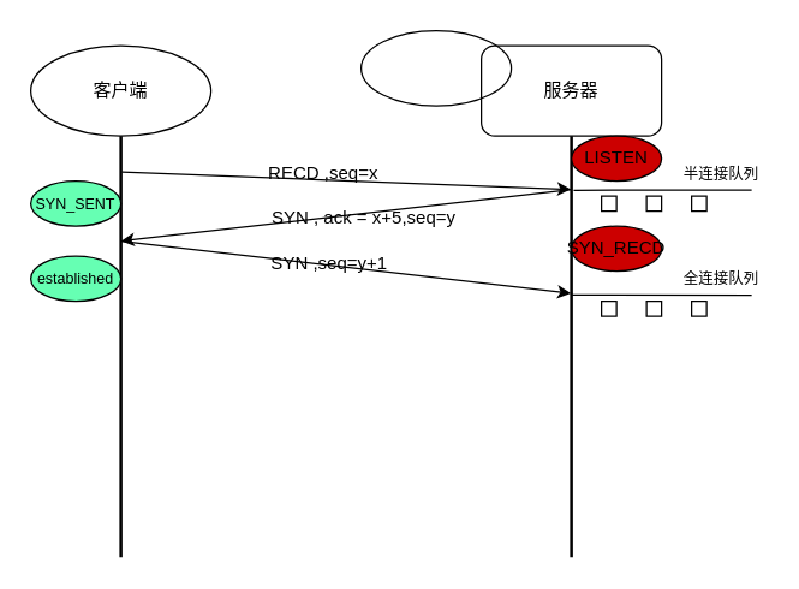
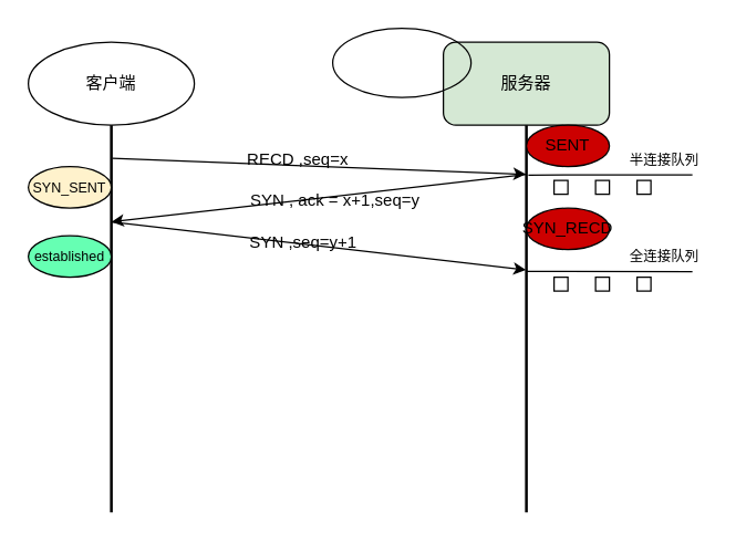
- <mxCell id="4" value="服务器" style="rounded=1;whiteSpace=wrap;html=1;" vertex="1" parent="1"><mxGeometry x="320" y="30" width="120" height="60" as="geometry" /></mxCell>
+ <mxCell id="4" value="服务器" style="rounded=1;whiteSpace=wrap;html=1;fillColor=#d5e8d4;" vertex="1" parent="1"><mxGeometry x="320" y="30" width="120" height="60" as="geometry" /></mxCell>
- <mxCell id="12" value="LISTEN" style="ellipse;whiteSpace=wrap;html=1;fillStyle=auto;fillColor=#CC0000;" vertex="1" parent="1"><mxGeometry x="380" y="90" width="60" height="30" as="geometry" /></mxCell>
+ <mxCell id="12" value="SENT" style="ellipse;whiteSpace=wrap;html=1;fillStyle=auto;fillColor=#CC0000;" vertex="1" parent="1"><mxGeometry x="380" y="90" width="60" height="30" as="geometry" /></mxCell>
- <mxCell id="14" value="&lt;font style=&quot;font-size: 10px;&quot;&gt;SYN_SENT&lt;/font&gt;" style="ellipse;whiteSpace=wrap;html=1;fillStyle=auto;fillColor=#66FFB3;" vertex="1" parent="1"><mxGeometry x="20" y="120" width="60" height="30" as="geometry" /></mxCell>
+ <mxCell id="14" value="&lt;font style=&quot;font-size: 10px;&quot;&gt;SYN_SENT&lt;/font&gt;" style="ellipse;whiteSpace=wrap;html=1;fillStyle=auto;fillColor=#fff2cc;" vertex="1" parent="1"><mxGeometry x="20" y="120" width="60" height="30" as="geometry" /></mxCell>
- <mxCell id="10" value="SYN , ack = x+5,seq=y" style="text;html=1;strokeColor=none;fillColor=none;align=center;verticalAlign=middle;whiteSpace=wrap;rounded=0;" vertex="1" parent="1"><mxGeometry x="174" y="140" width="136" height="10" as="geometry" /></mxCell>
+ <mxCell id="10" value="SYN , ack = x+1,seq=y" style="text;html=1;strokeColor=none;fillColor=none;align=center;verticalAlign=middle;whiteSpace=wrap;rounded=0;" vertex="1" parent="1"><mxGeometry x="174" y="140" width="136" height="10" as="geometry" /></mxCell>
